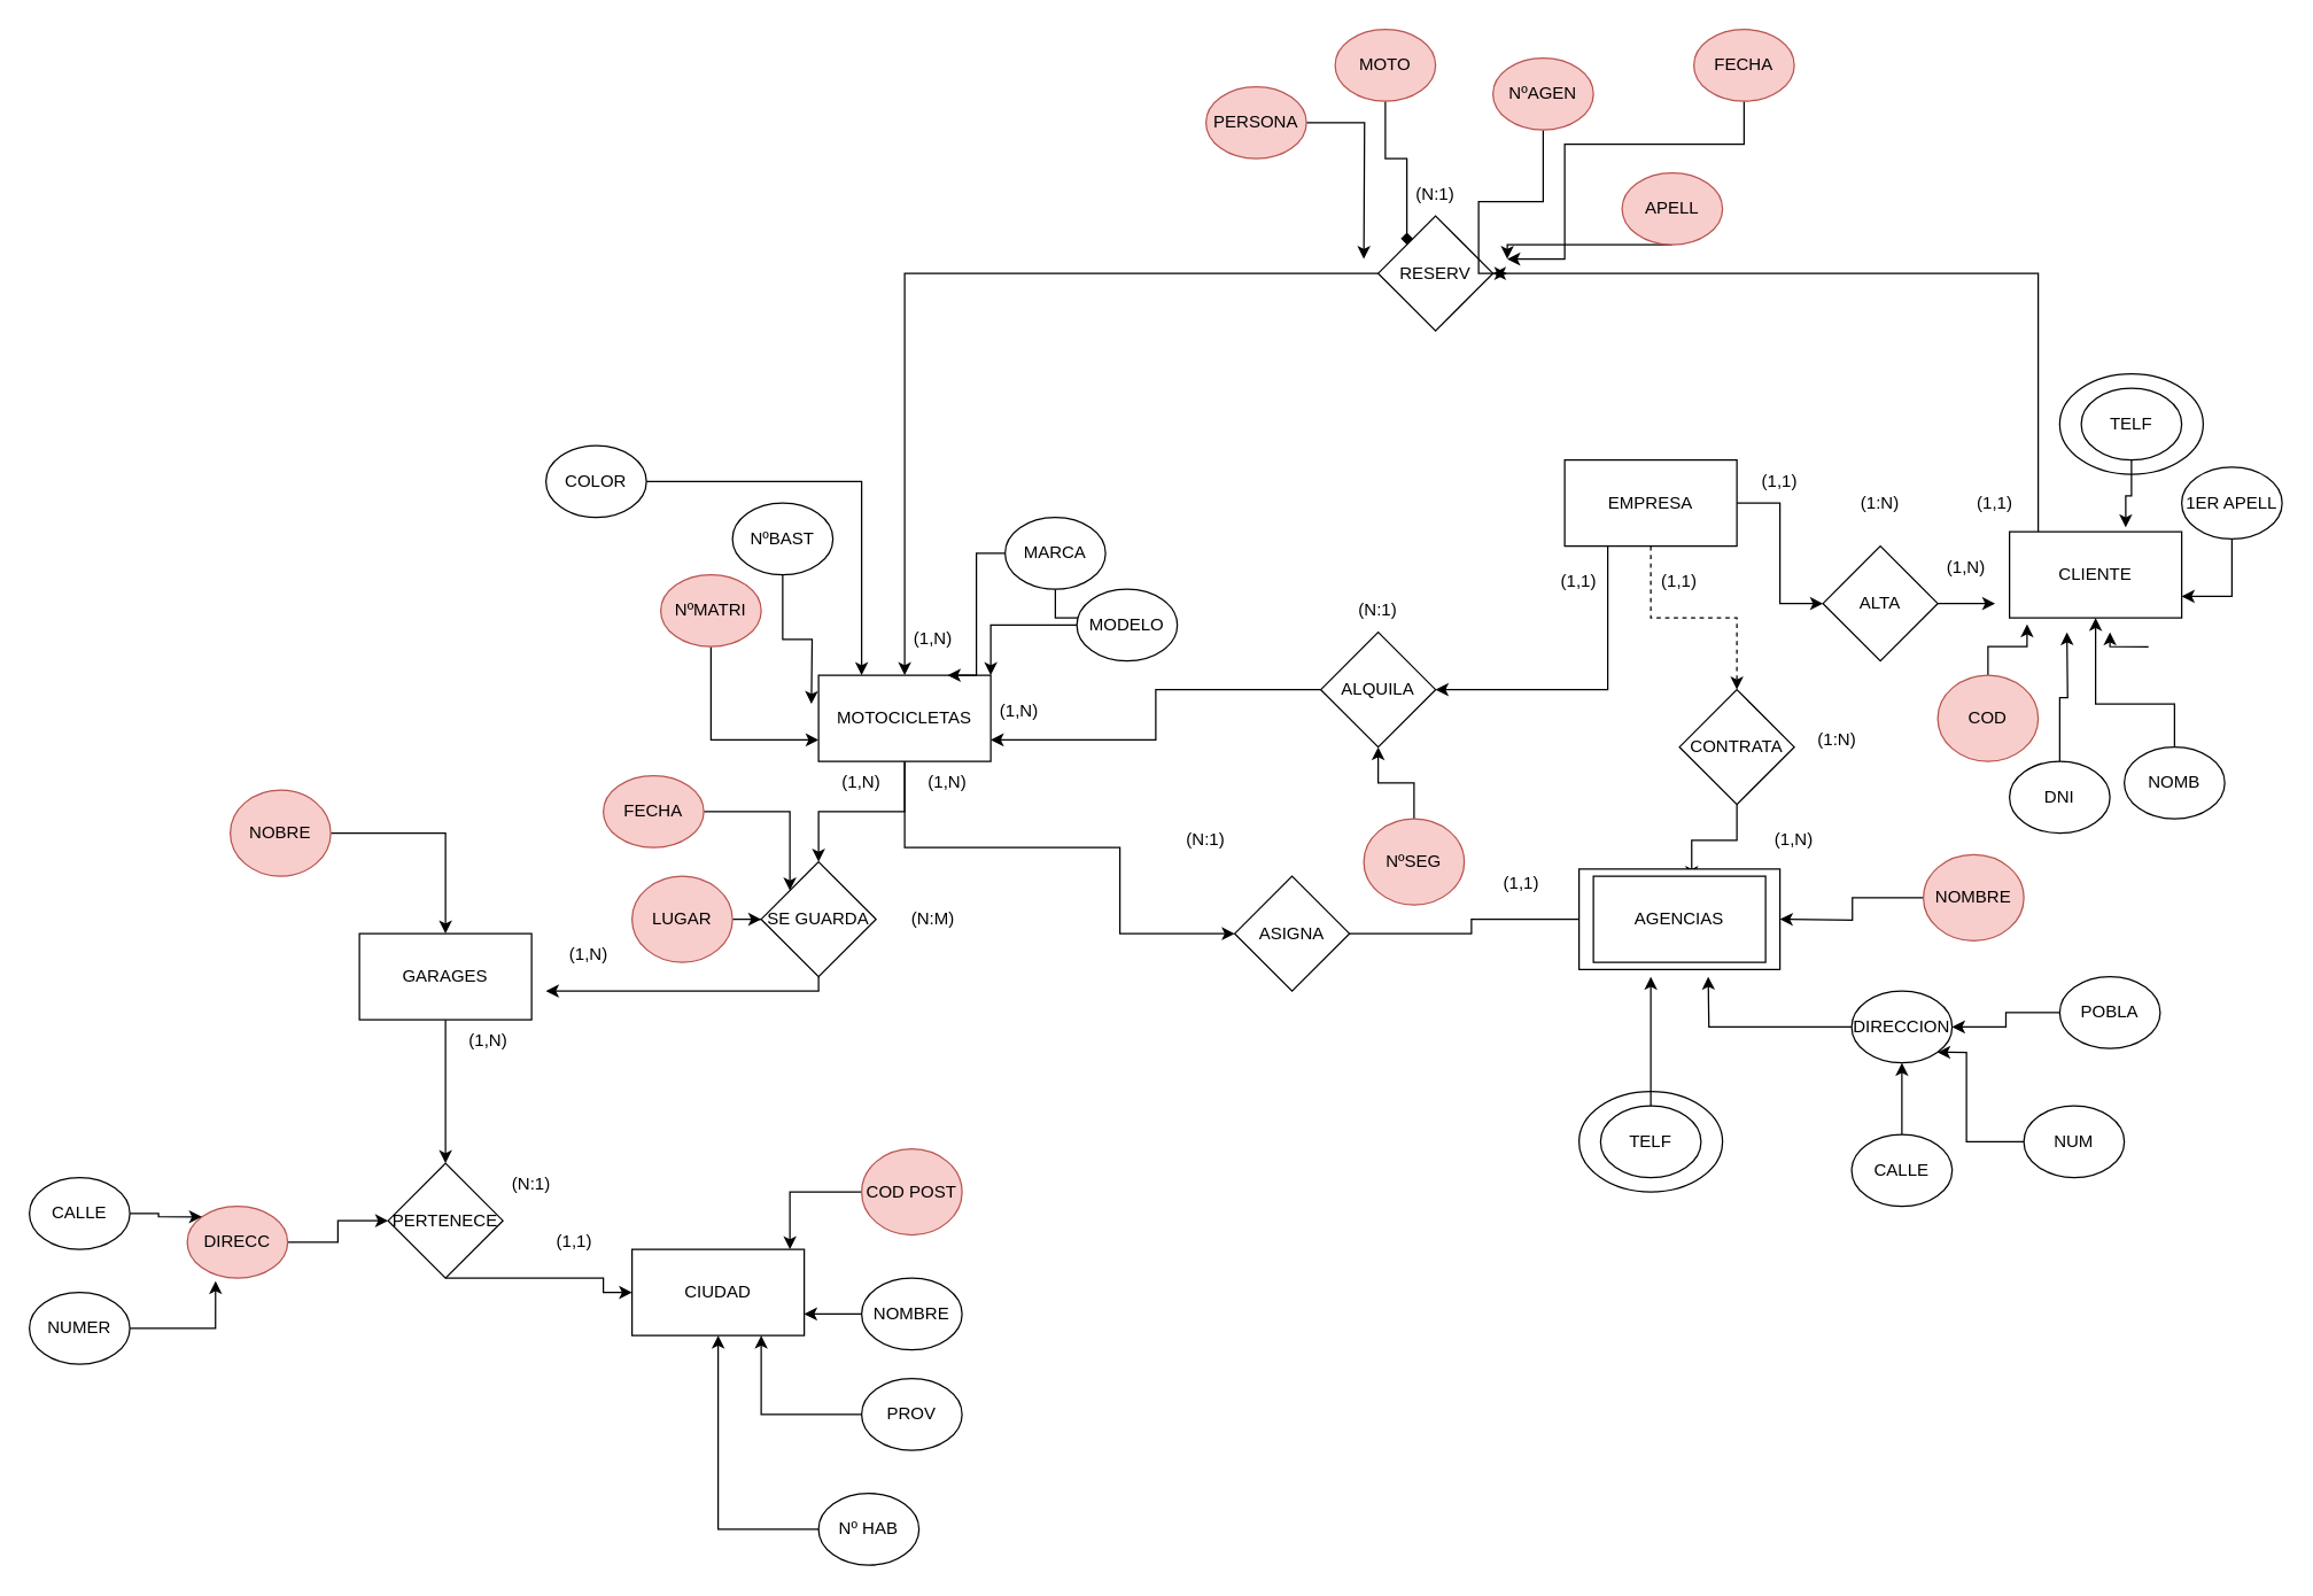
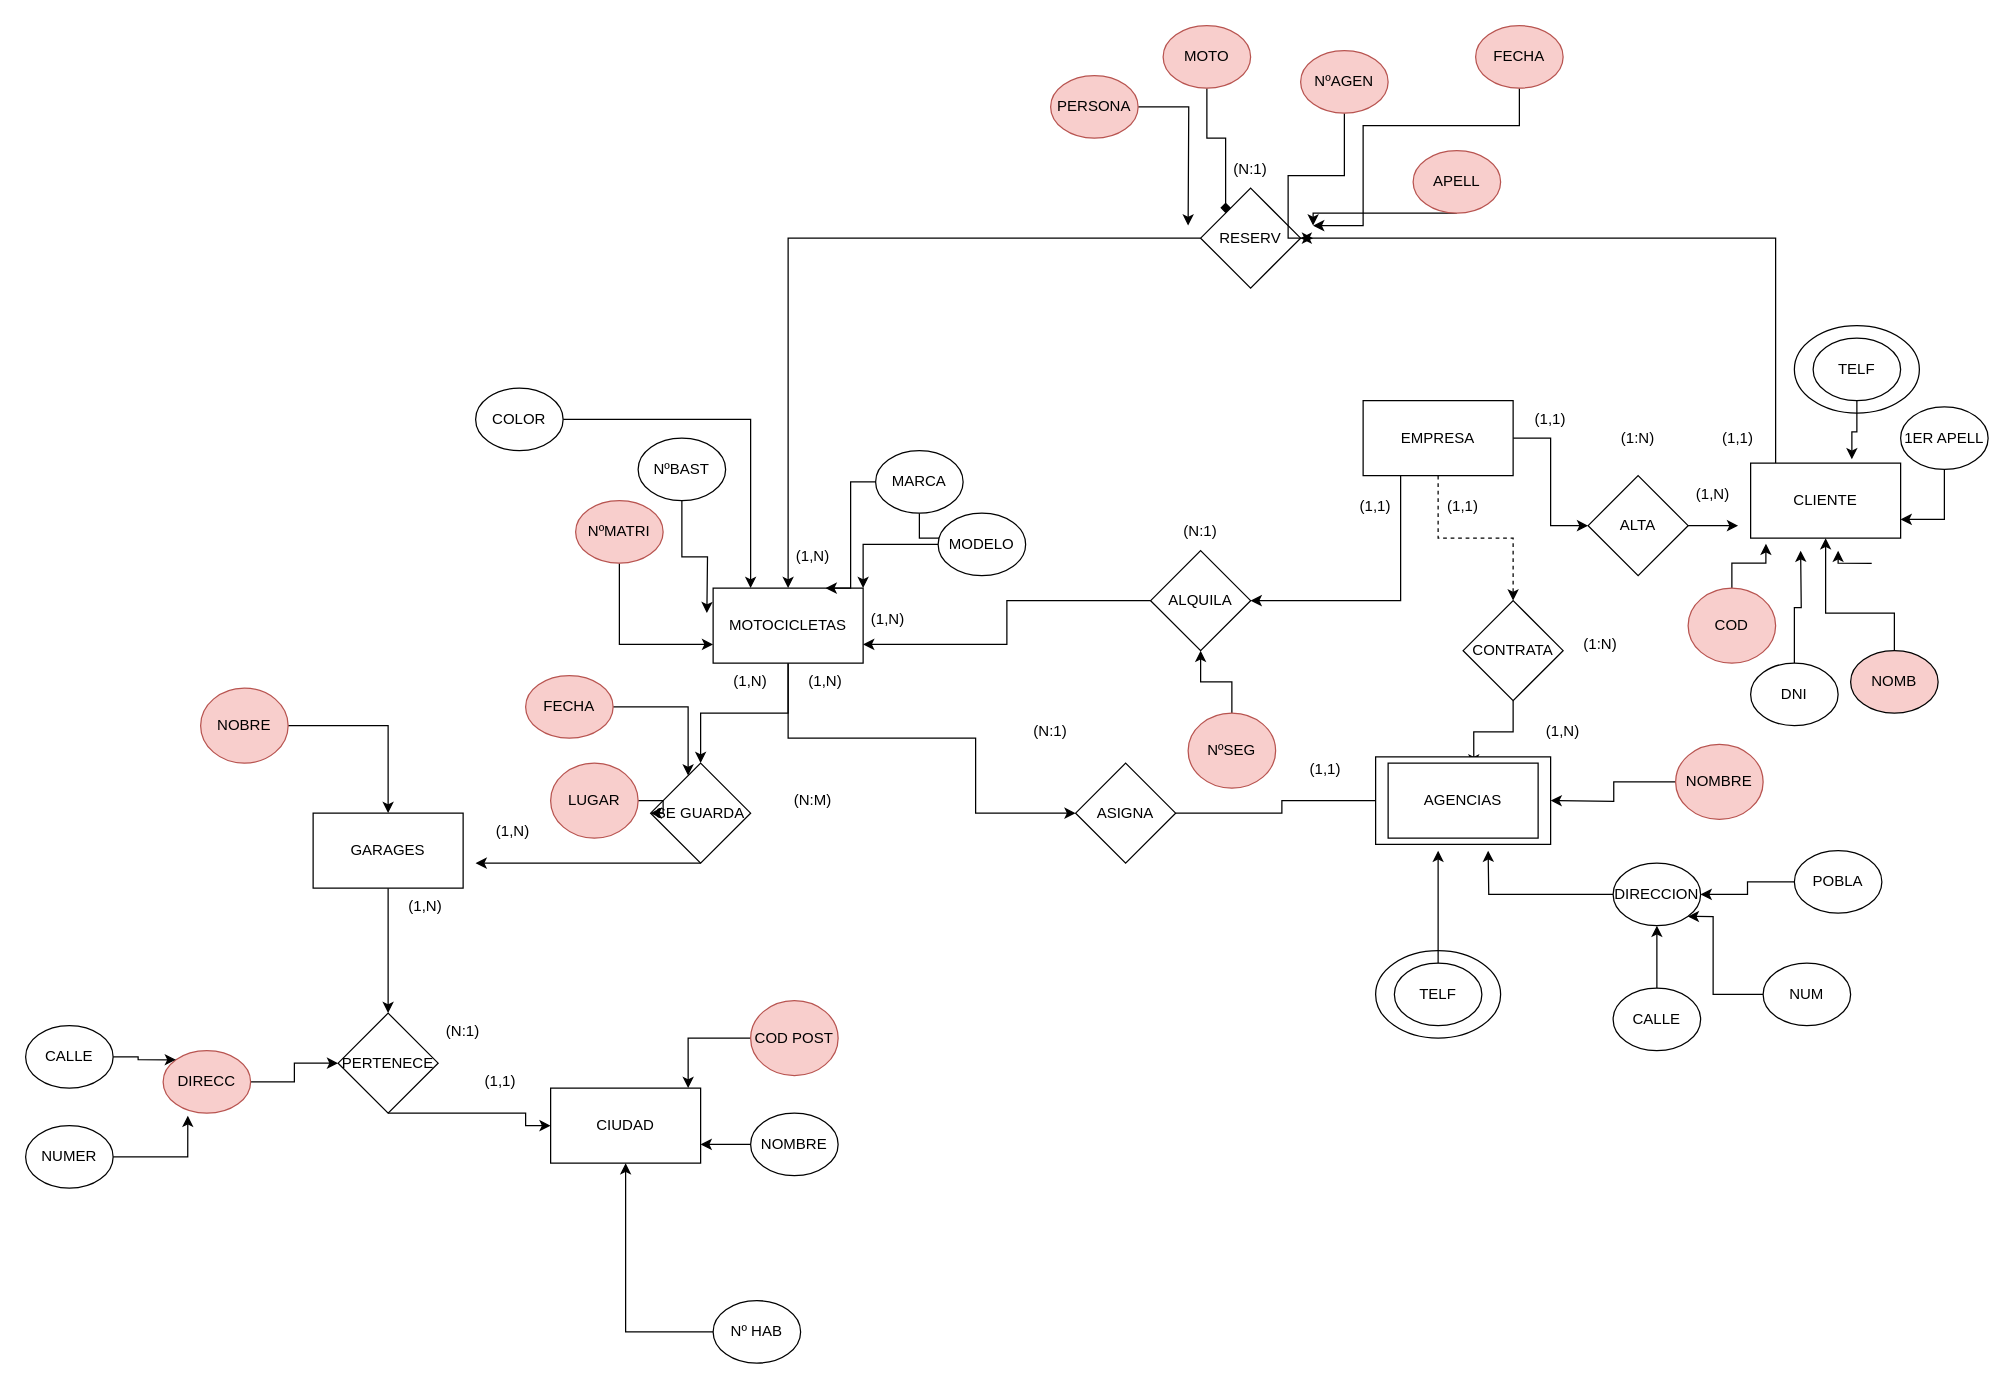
- <mxCell id="92" value="NOMB" style="ellipse;whiteSpace=wrap;html=1;" vertex="1" parent="1"><mxGeometry x="1480" y="520" width="70" height="50" as="geometry" /></mxCell>
+ <mxCell id="92" value="NOMB" style="ellipse;whiteSpace=wrap;html=1;fillColor=#f8cecc;" vertex="1" parent="1"><mxGeometry x="1480" y="520" width="70" height="50" as="geometry" /></mxCell>
- <mxCell id="19" value="SE GUARDA" style="rhombus;whiteSpace=wrap;html=1;" vertex="1" parent="1"><mxGeometry x="530" y="600" width="80" height="80" as="geometry" /></mxCell>
+ <mxCell id="19" value="SE GUARDA" style="rhombus;whiteSpace=wrap;html=1;" vertex="1" parent="1"><mxGeometry x="520" y="610" width="80" height="80" as="geometry" /></mxCell>
- <mxCell id="78" style="edgeStyle=orthogonalEdgeStyle;rounded=0;orthogonalLoop=1;jettySize=auto;html=1;entryX=0.75;entryY=1;entryDx=0;entryDy=0;" edge="1" parent="1" source="79" target="71"><mxGeometry relative="1" as="geometry" /></mxCell>
- <mxCell id="79" value="PROV" style="ellipse;whiteSpace=wrap;html=1;" vertex="1" parent="1"><mxGeometry x="600" y="960" width="70" height="50" as="geometry" /></mxCell>
